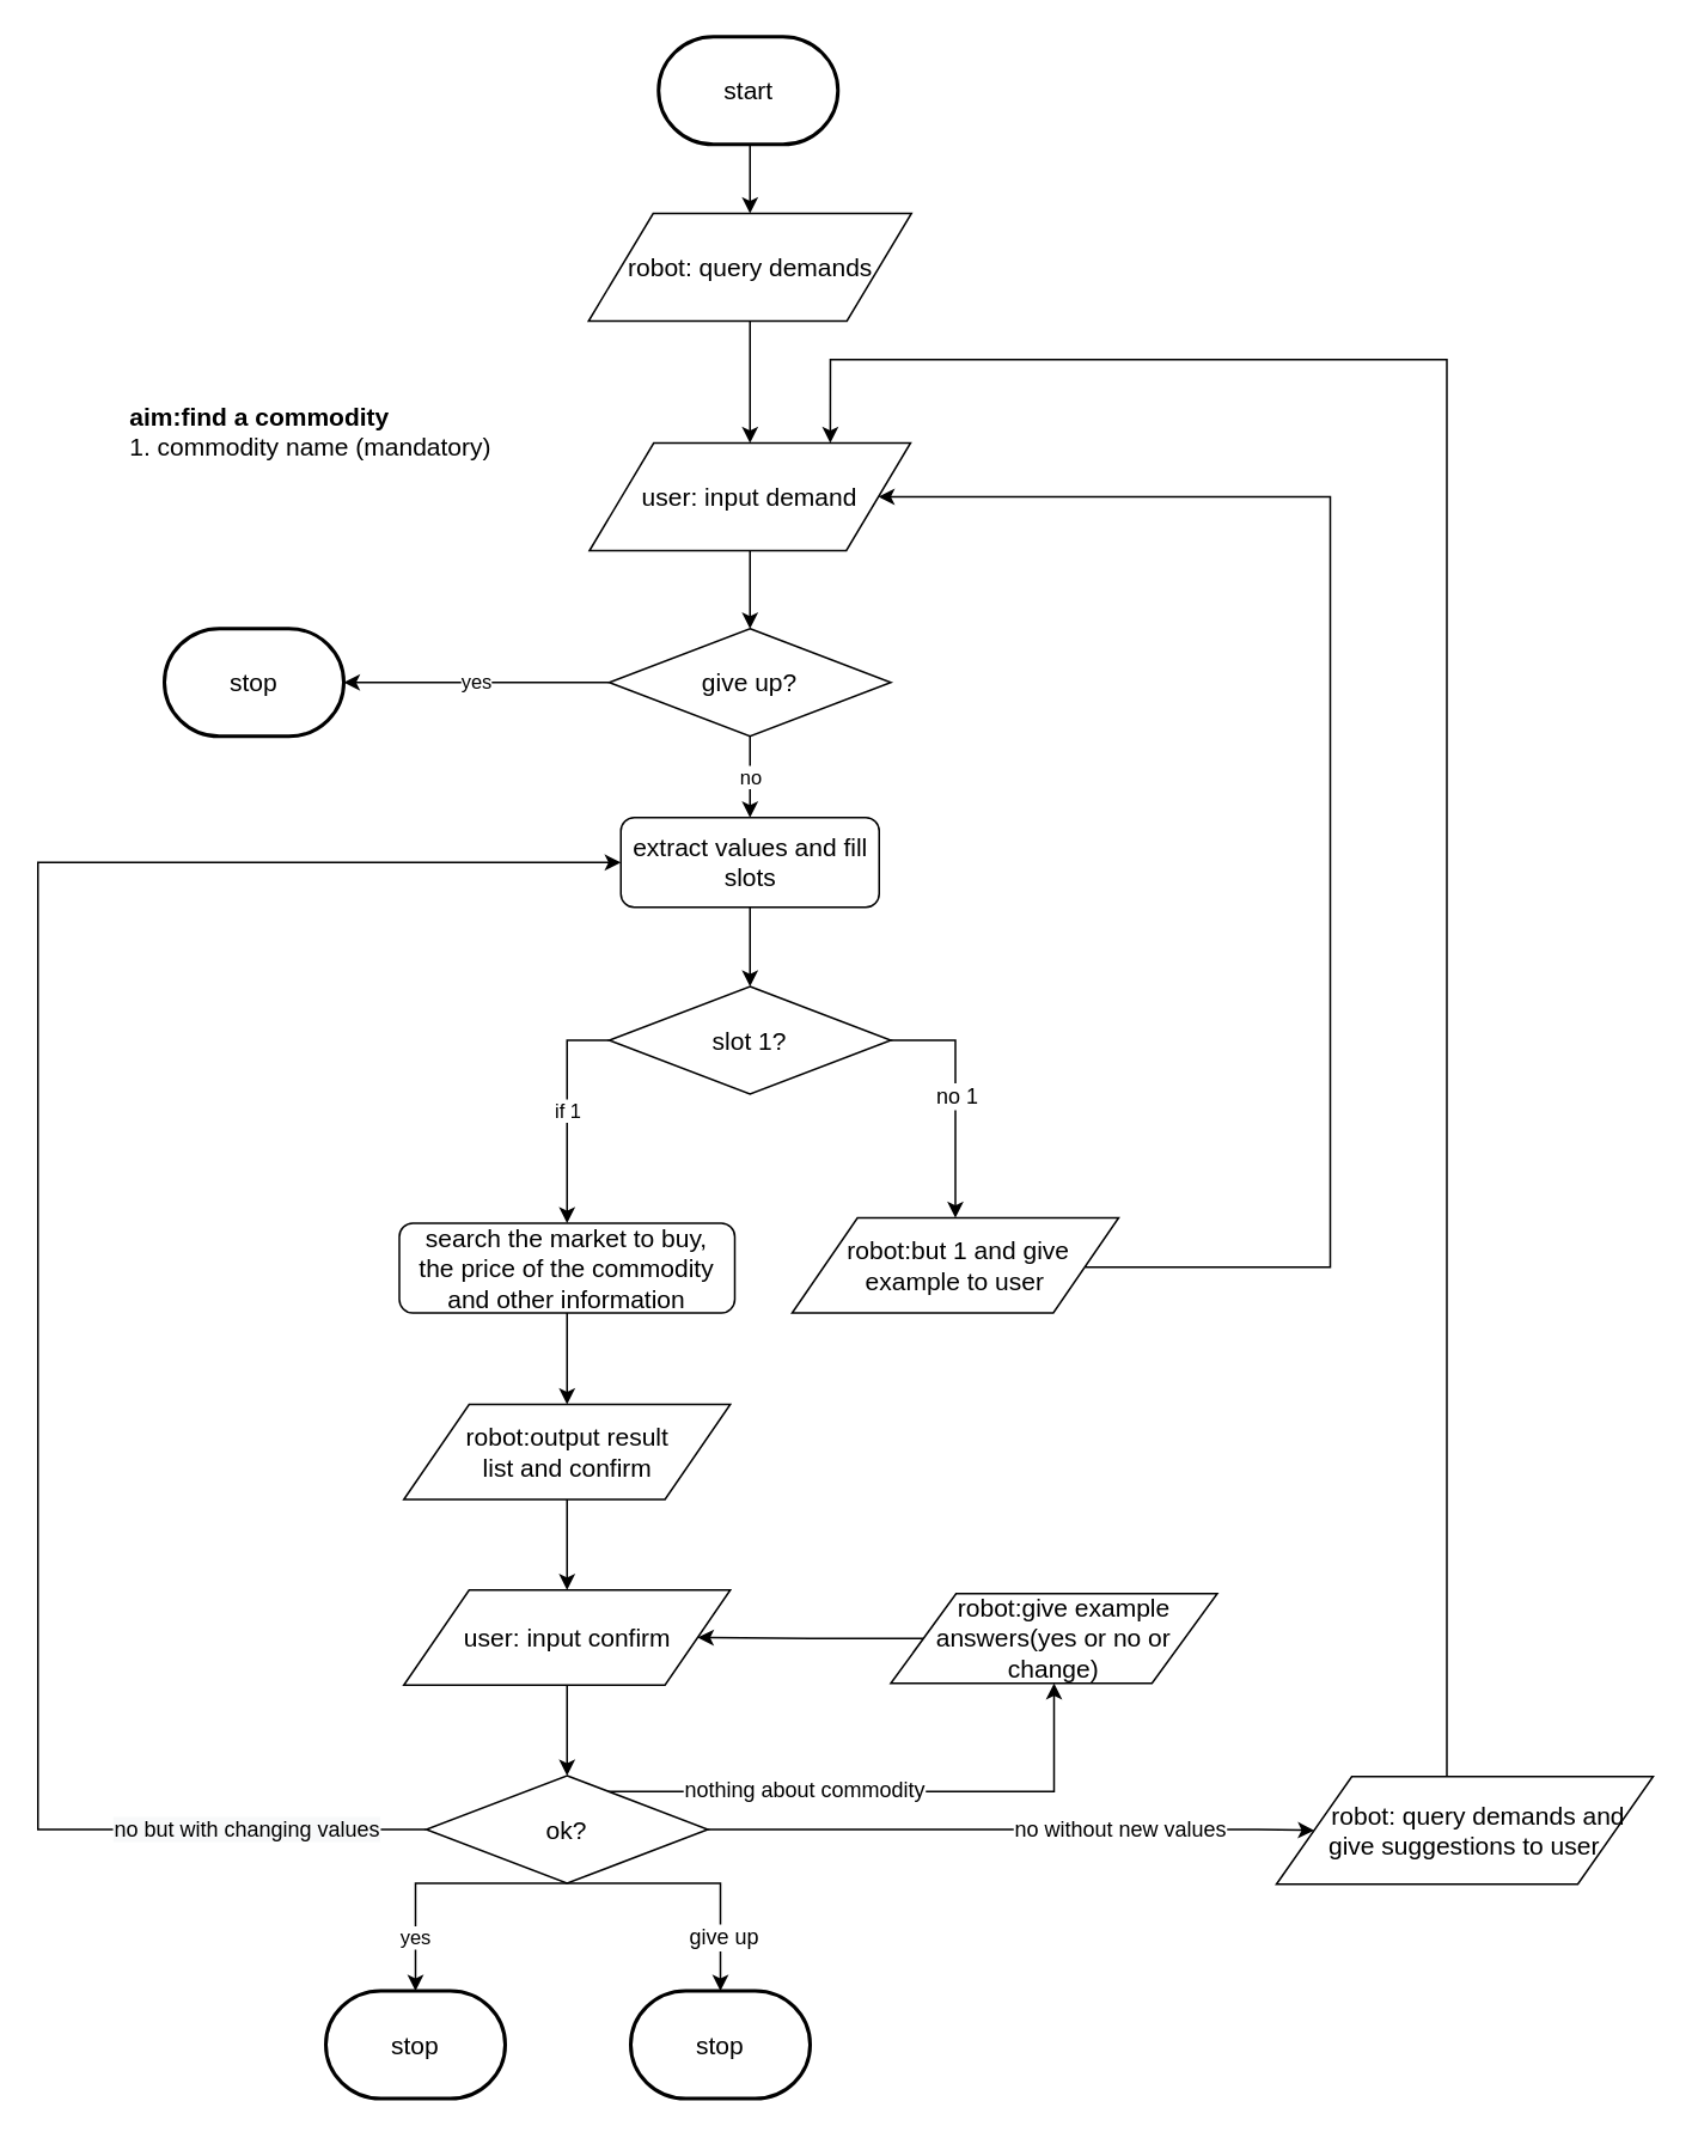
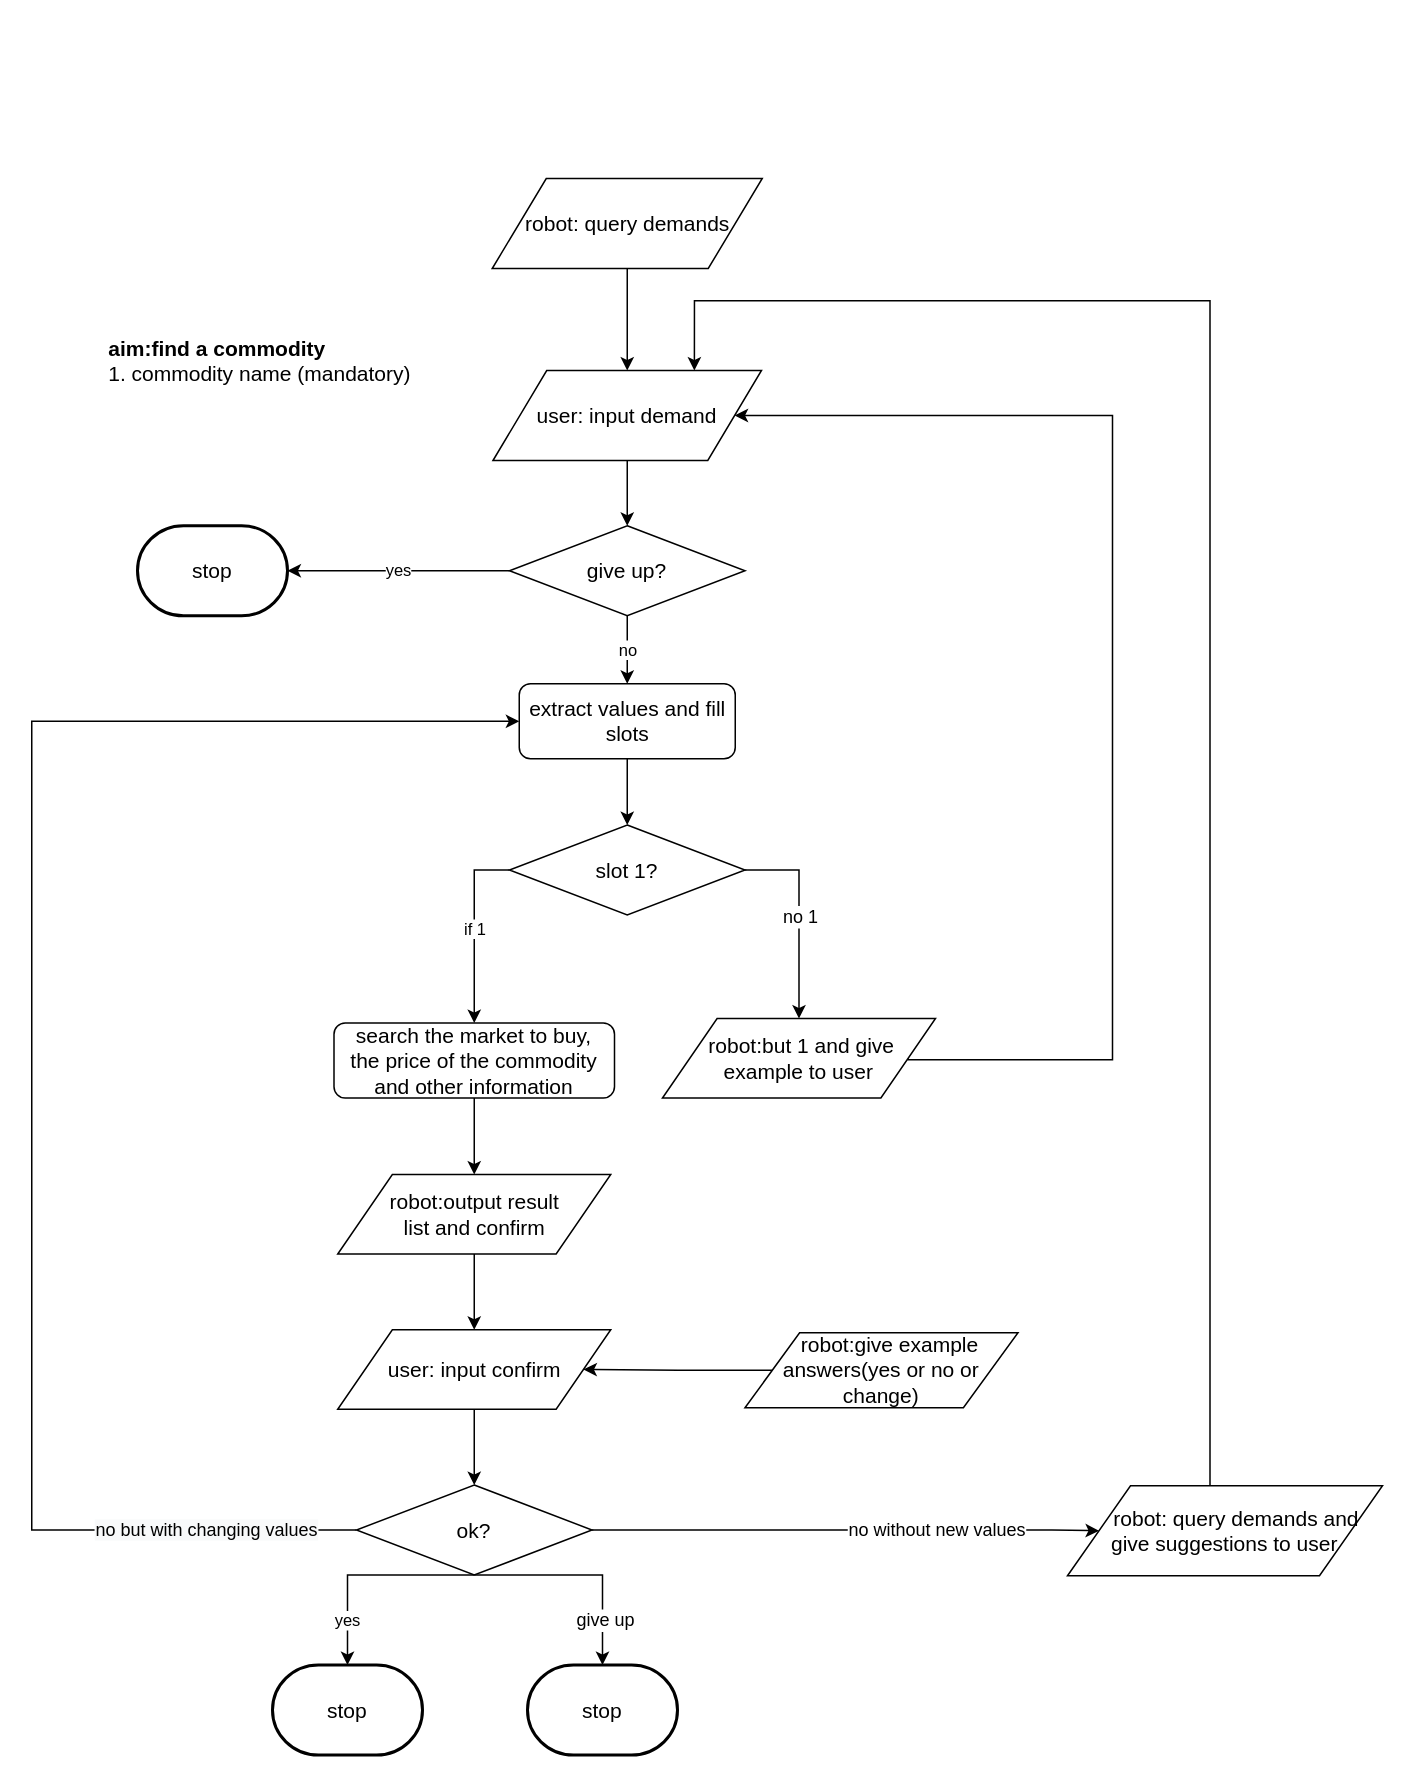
- <mxCell id="23" value="&lt;span style=&quot;font-size: 14px&quot;&gt;start&lt;/span&gt;" style="strokeWidth=2;html=1;shape=mxgraph.flowchart.terminator;whiteSpace=wrap;" parent="1" vertex="1"><mxGeometry x="366.5" y="20.019" width="100" height="60" as="geometry" /></mxCell>
- <mxCell id="22" style="edgeStyle=orthogonalEdgeStyle;rounded=0;orthogonalLoop=1;jettySize=auto;html=1;exitX=0.5;exitY=1;exitDx=0;exitDy=0;exitPerimeter=0;entryX=0.5;entryY=0;entryDx=0;entryDy=0;" parent="1" source="23" target="37" edge="1"><mxGeometry relative="1" as="geometry" /></mxCell>
- <mxCell id="17" style="edgeStyle=orthogonalEdgeStyle;rounded=0;orthogonalLoop=1;jettySize=auto;html=1;exitX=0.644;exitY=0.146;exitDx=0;exitDy=0;entryX=0.5;entryY=1;entryDx=0;entryDy=0;exitPerimeter=0;" parent="1" source="21" target="35" edge="1"><mxGeometry relative="1" as="geometry" /></mxCell>
- <mxCell id="18" value="nothing about commodity" style="text;html=1;resizable=0;points=[];align=center;verticalAlign=middle;labelBackgroundColor=#ffffff;" parent="17" vertex="1" connectable="0"><mxGeometry x="-0.292" y="1" relative="1" as="geometry"><mxPoint as="offset" /></mxGeometry></mxCell>
